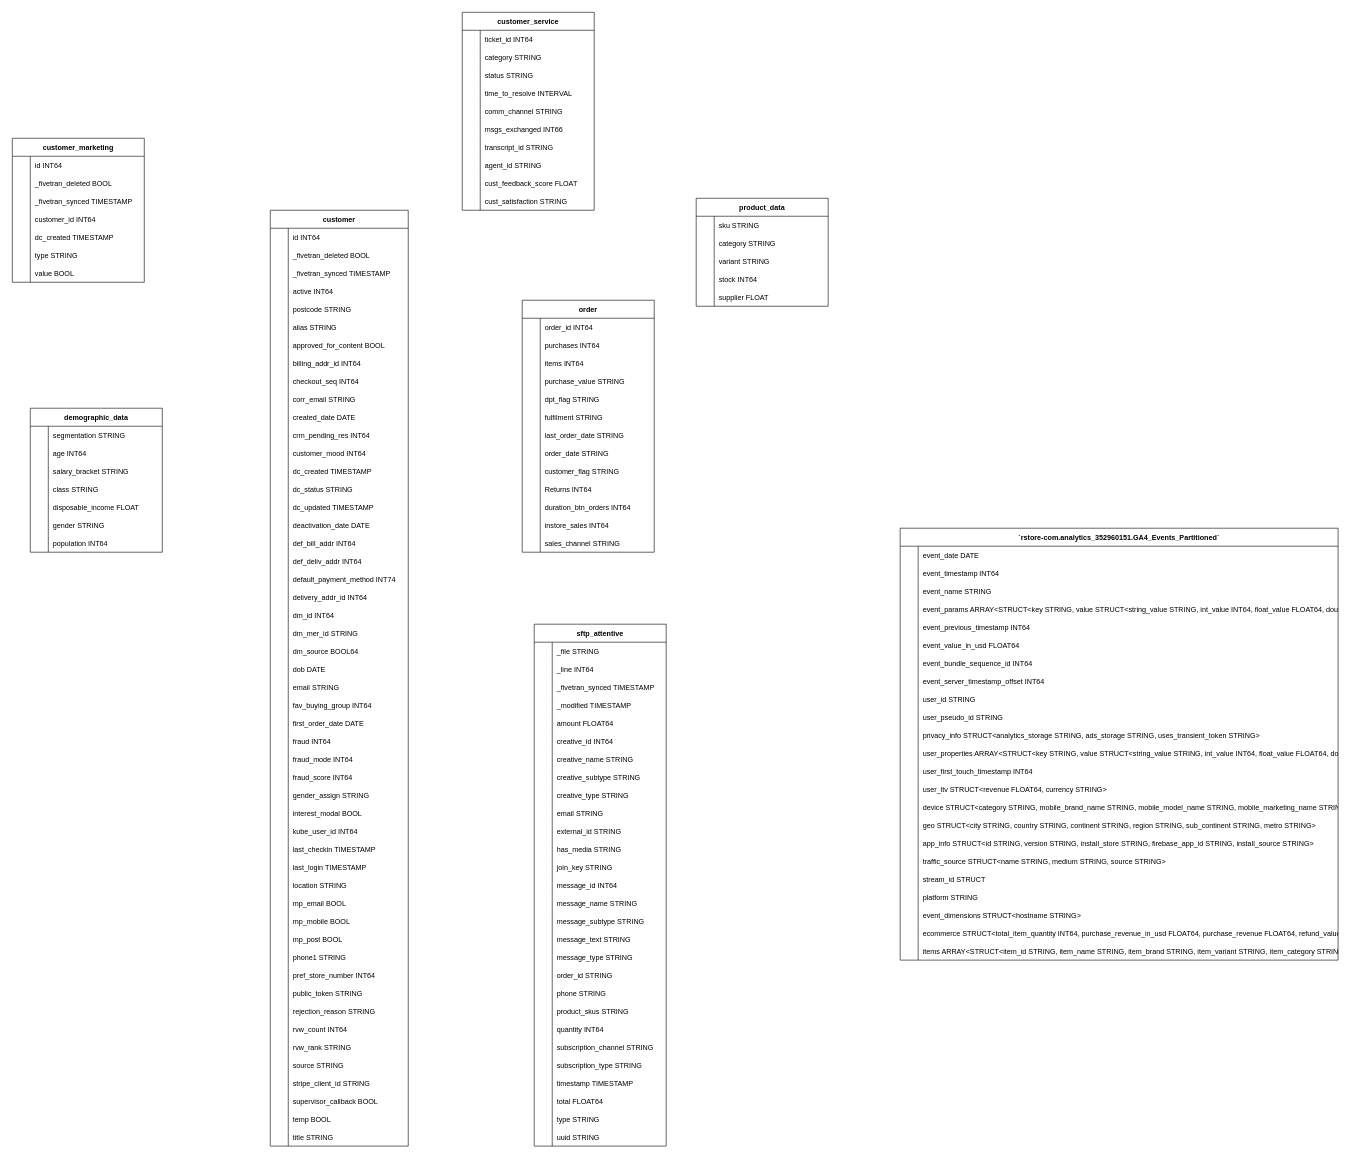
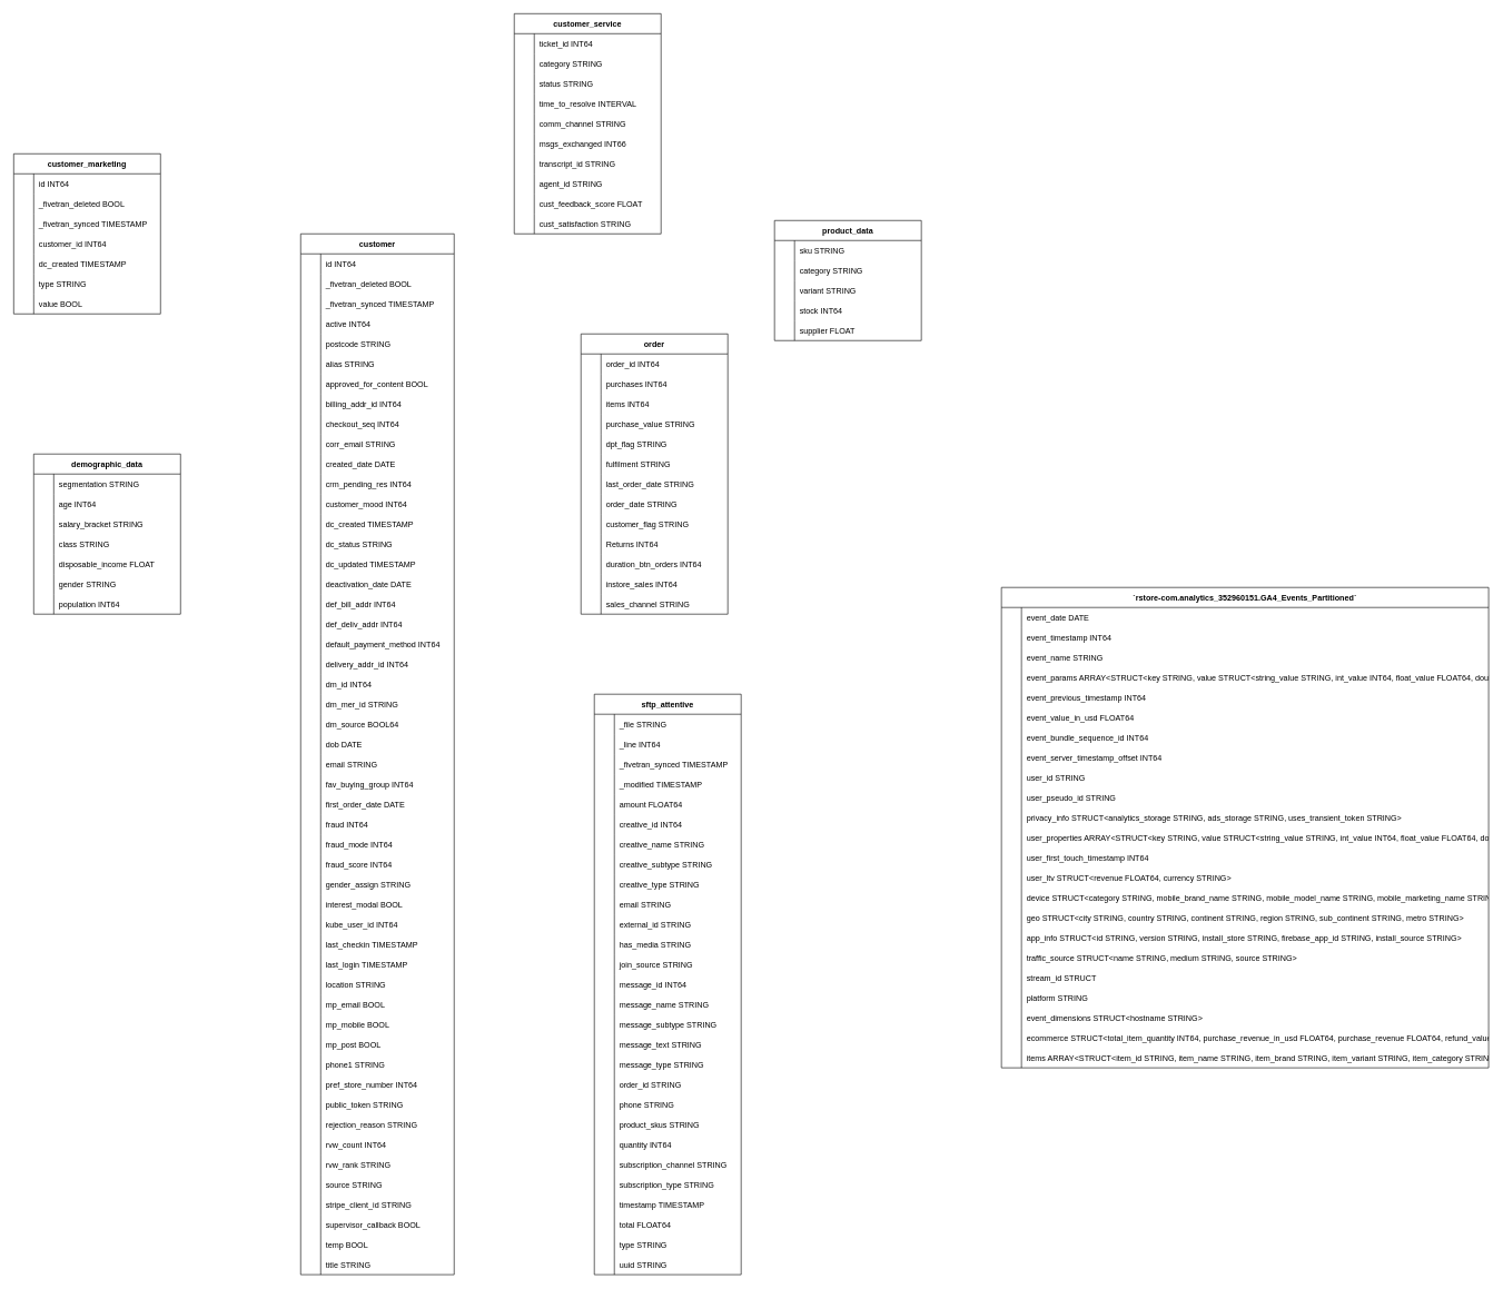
- <mxCell id="169" value="default_payment_method INT74" style="shape=partialRectangle;overflow=hidden;connectable=0;fillColor=none;align=left;strokeColor=inherit;top=0;left=0;bottom=0;right=0;spacingLeft=6;" parent="167" vertex="1"><mxGeometry x="30" width="200" height="30" as="geometry"><mxRectangle width="200" height="30" as="alternateBounds" /></mxGeometry></mxCell>
+ <mxCell id="169" value="default_payment_method INT64" style="shape=partialRectangle;overflow=hidden;connectable=0;fillColor=none;align=left;strokeColor=inherit;top=0;left=0;bottom=0;right=0;spacingLeft=6;" parent="167" vertex="1"><mxGeometry x="30" width="200" height="30" as="geometry"><mxRectangle width="200" height="30" as="alternateBounds" /></mxGeometry></mxCell>
- <mxCell id="41" value="join_key STRING" style="shape=partialRectangle;overflow=hidden;connectable=0;fillColor=none;align=left;strokeColor=inherit;top=0;left=0;bottom=0;right=0;spacingLeft=6;" parent="39" vertex="1"><mxGeometry x="30" width="190" height="30" as="geometry"><mxRectangle width="190" height="30" as="alternateBounds" /></mxGeometry></mxCell>
+ <mxCell id="41" value="join_source STRING" style="shape=partialRectangle;overflow=hidden;connectable=0;fillColor=none;align=left;strokeColor=inherit;top=0;left=0;bottom=0;right=0;spacingLeft=6;" parent="39" vertex="1"><mxGeometry x="30" width="190" height="30" as="geometry"><mxRectangle width="190" height="30" as="alternateBounds" /></mxGeometry></mxCell>
